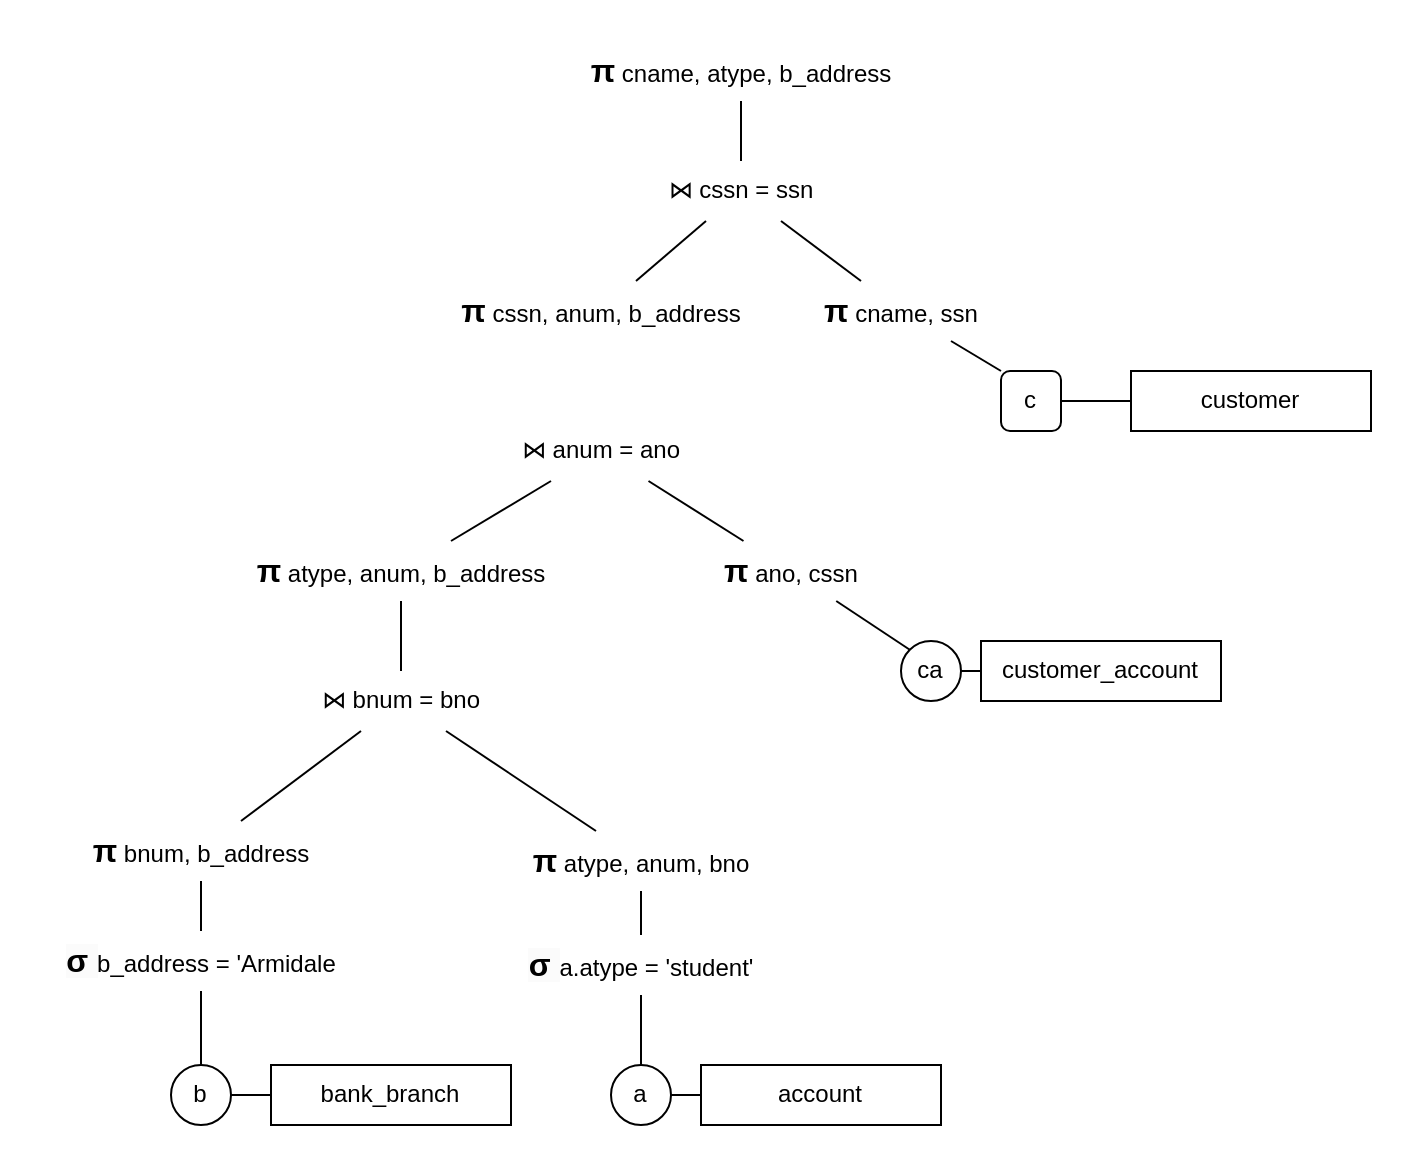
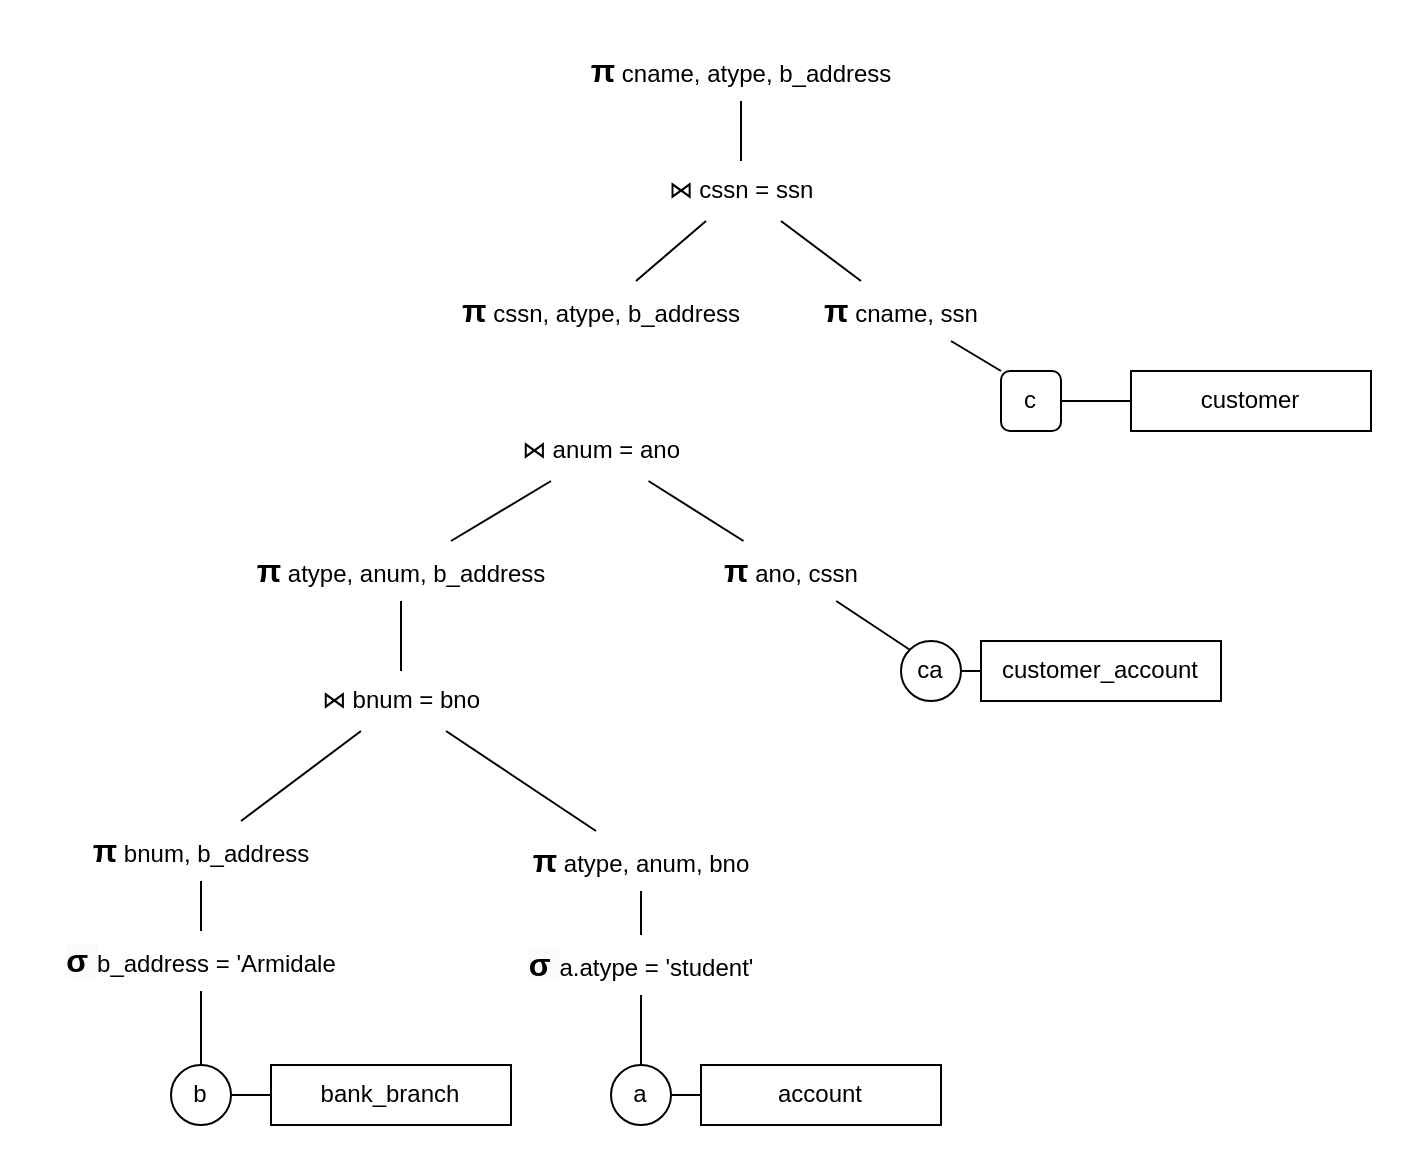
- <mxCell id="29" value="&lt;strong style=&quot;font-family: &amp;quot;PT Sans&amp;quot;, sans-serif; font-size: 16px; text-align: left; text-wrap: wrap;&quot;&gt;π&lt;/strong&gt;&amp;nbsp;cssn, anum, b_address" style="text;html=1;align=center;verticalAlign=middle;resizable=0;points=[];autosize=1;strokeColor=none;fillColor=none;" vertex="1" parent="1"><mxGeometry x="220" y="140" width="160" height="30" as="geometry" /></mxCell>
+ <mxCell id="29" value="&lt;strong style=&quot;font-family: &amp;quot;PT Sans&amp;quot;, sans-serif; font-size: 16px; text-align: left; text-wrap: wrap;&quot;&gt;π&lt;/strong&gt;&amp;nbsp;cssn, atype, b_address" style="text;html=1;align=center;verticalAlign=middle;resizable=0;points=[];autosize=1;strokeColor=none;fillColor=none;" vertex="1" parent="1"><mxGeometry x="220" y="140" width="160" height="30" as="geometry" /></mxCell>
